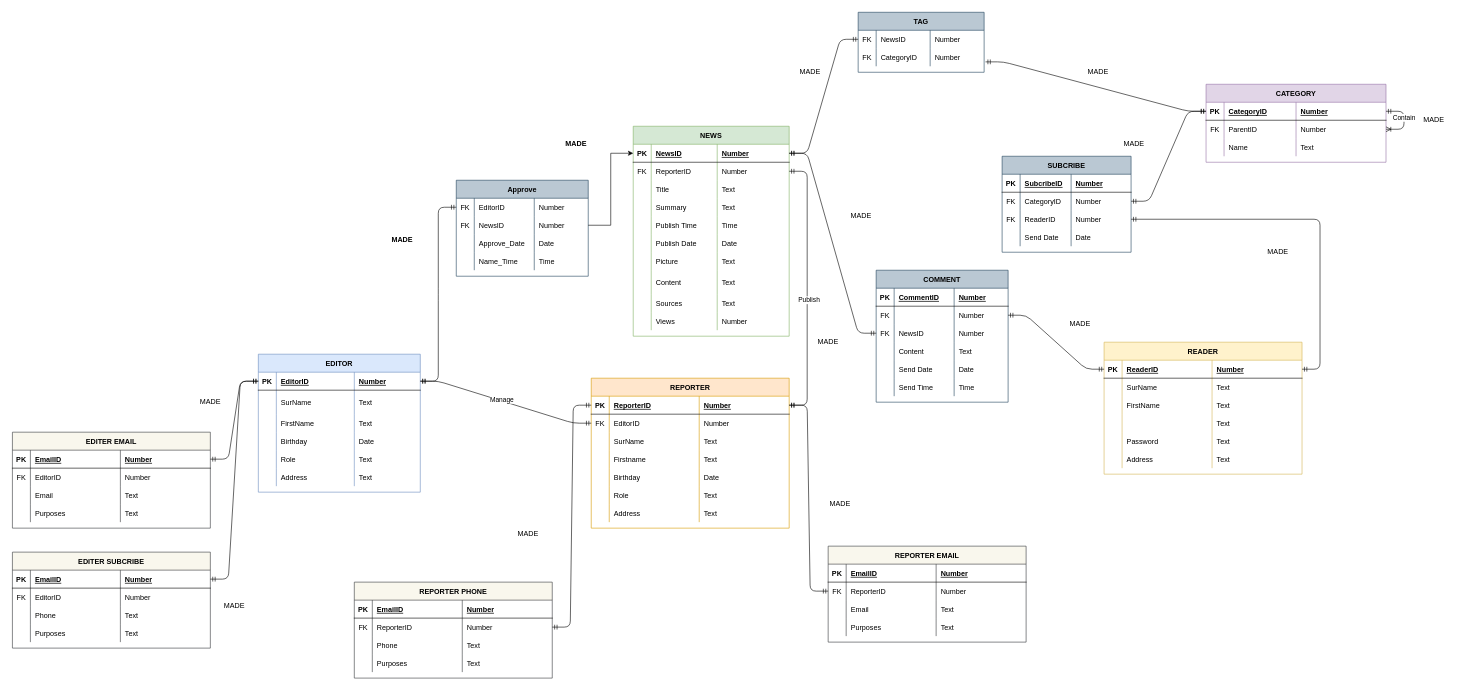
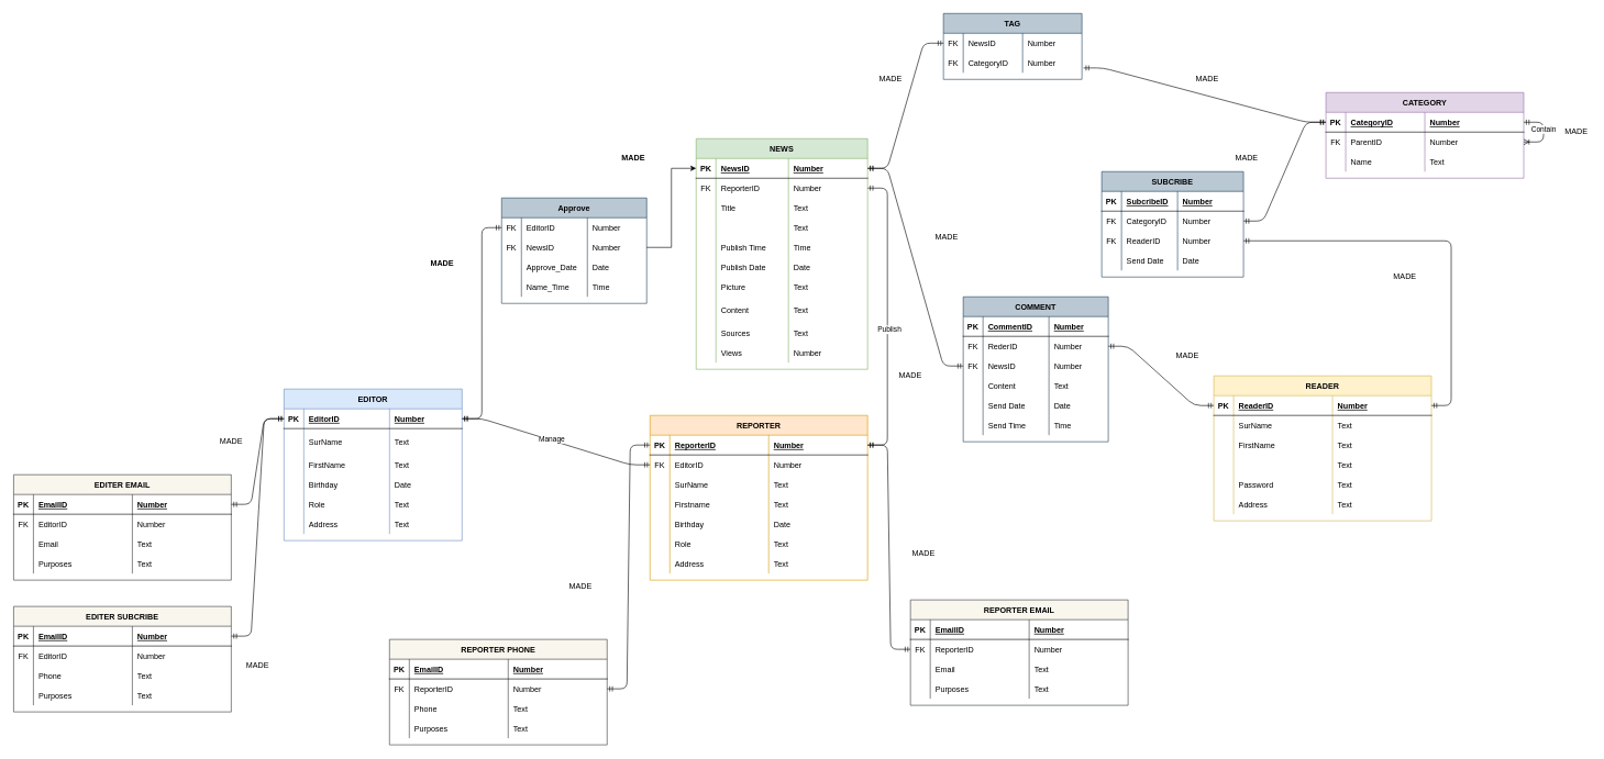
- <mxCell id="17" value="Summary" style="shape=partialRectangle;overflow=hidden;connectable=0;fillColor=none;top=0;left=0;bottom=0;right=0;align=left;spacingLeft=6;" parent="15" vertex="1"><mxGeometry x="30" width="110" height="30" as="geometry" /></mxCell>
+ <mxCell id="159" value="RederID" style="shape=partialRectangle;connectable=0;fillColor=none;top=0;left=0;bottom=0;right=0;align=left;spacingLeft=6;fontStyle=0;overflow=hidden;" parent="157" vertex="1"><mxGeometry x="30" width="100" height="30" as="geometry" /></mxCell>
